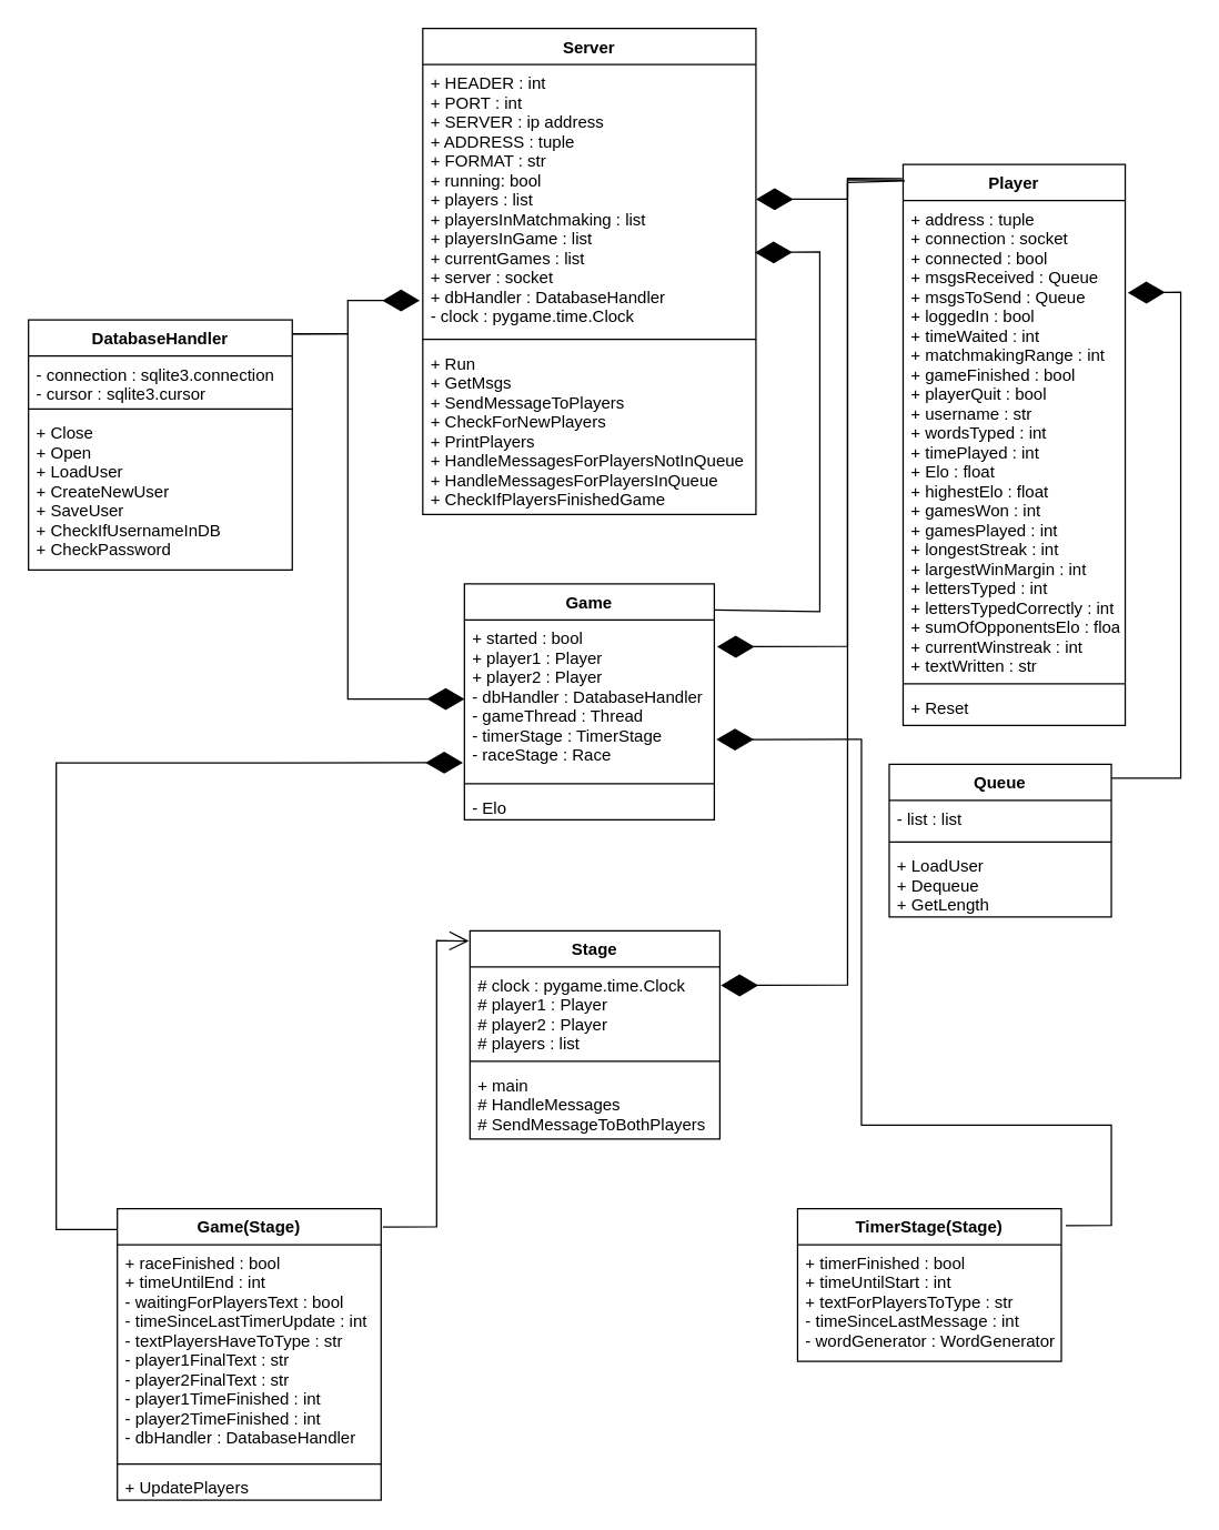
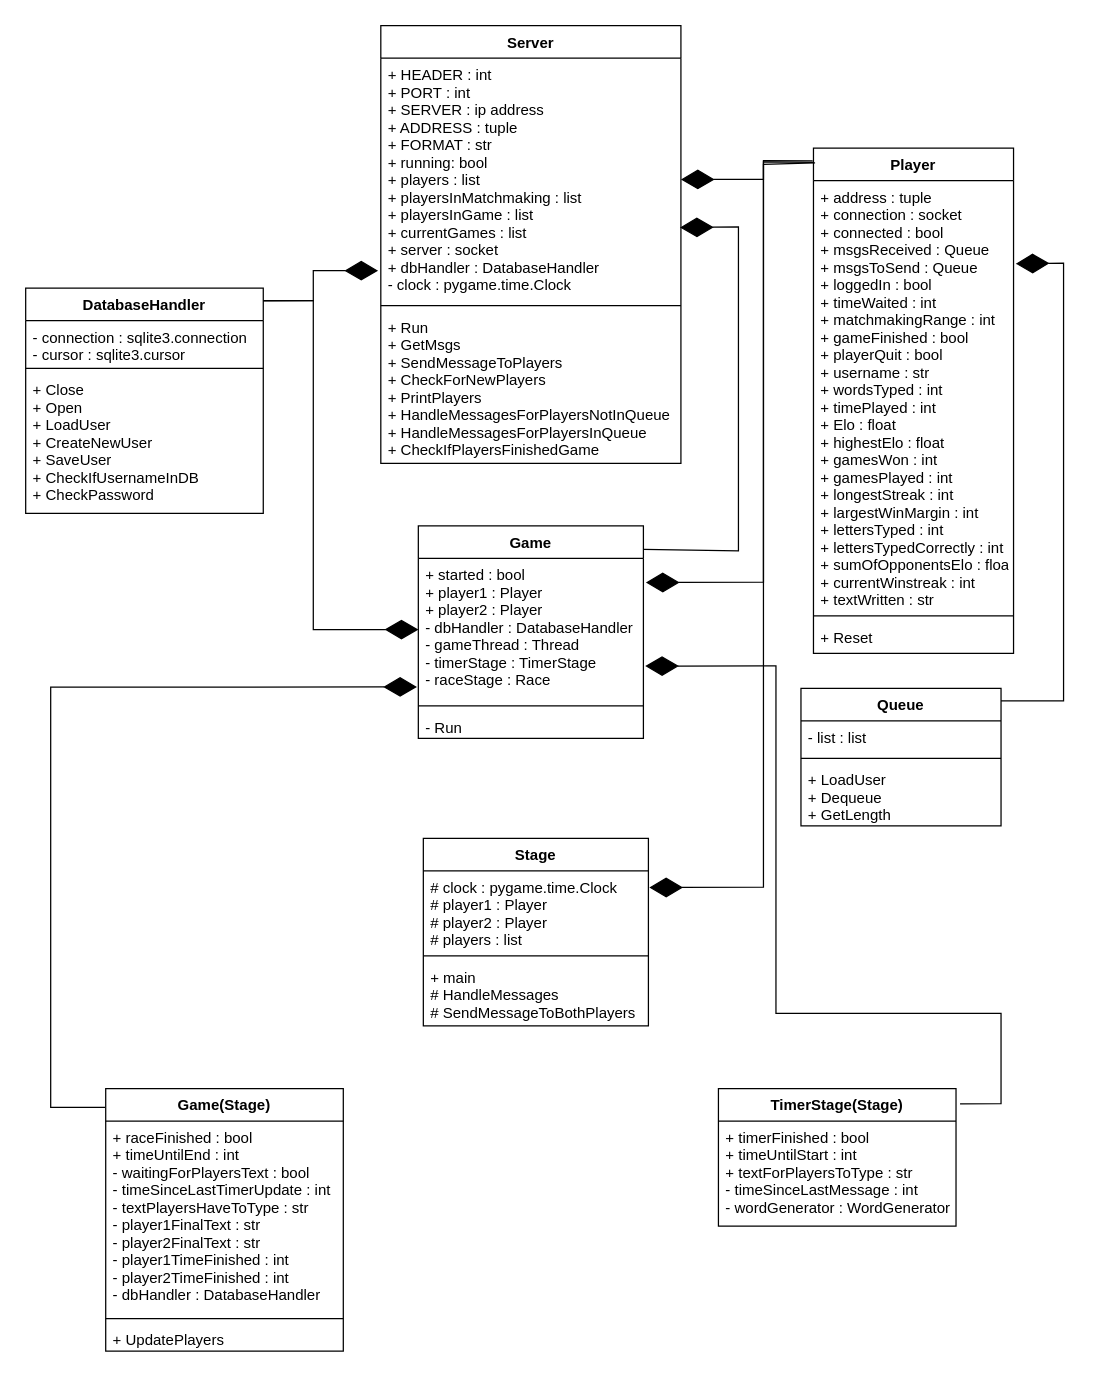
- <mxCell id="9" value="- Elo" style="text;strokeColor=none;fillColor=none;align=left;verticalAlign=top;spacingLeft=4;spacingRight=4;overflow=hidden;rotatable=0;points=[[0,0.5],[1,0.5]];portConstraint=eastwest;" parent="6" vertex="1"><mxGeometry y="148" width="180" height="22" as="geometry" /></mxCell>
+ <mxCell id="9" value="- Run" style="text;strokeColor=none;fillColor=none;align=left;verticalAlign=top;spacingLeft=4;spacingRight=4;overflow=hidden;rotatable=0;points=[[0,0.5],[1,0.5]];portConstraint=eastwest;" parent="6" vertex="1"><mxGeometry y="148" width="180" height="22" as="geometry" /></mxCell>
- <mxCell id="20" value="" style="endArrow=open;endFill=1;endSize=12;html=1;rounded=0;exitX=1.007;exitY=0.063;exitDx=0;exitDy=0;exitPerimeter=0;entryX=-0.004;entryY=0.049;entryDx=0;entryDy=0;entryPerimeter=0;" parent="1" source="16" target="10" edge="1"><mxGeometry width="160" relative="1" as="geometry"><mxPoint x="354" y="890" as="sourcePoint" /><mxPoint x="514" y="890" as="targetPoint" /><Array as="points"><mxPoint x="314" y="883" /><mxPoint x="314" y="677" /></Array></mxGeometry></mxCell>
